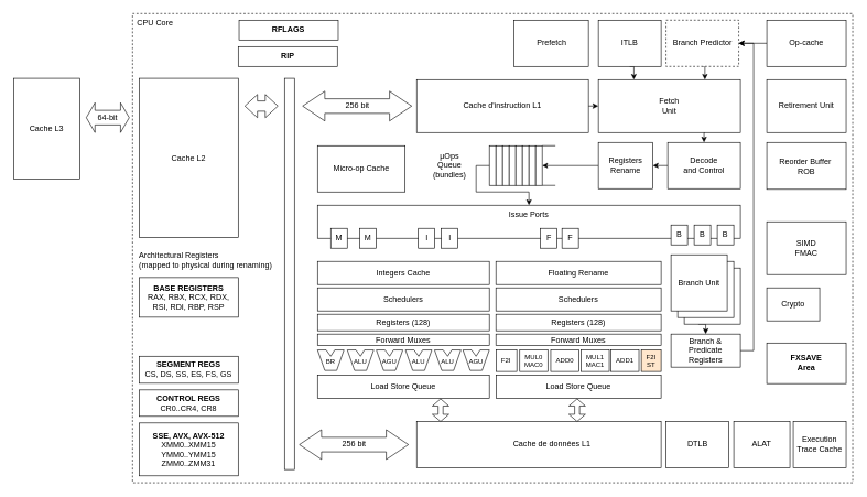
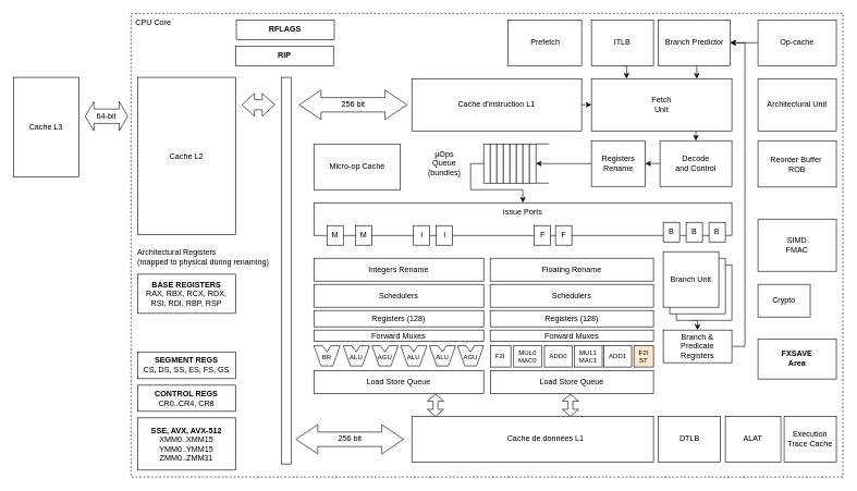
- <mxCell id="20" value="Branch Predictor" style="rounded=0;whiteSpace=wrap;html=1;dashed=1;" parent="1" vertex="1"><mxGeometry x="1007.5" y="30" width="110" height="70" as="geometry" /></mxCell>
+ <mxCell id="20" value="Branch Predictor" style="rounded=0;whiteSpace=wrap;html=1;" parent="1" vertex="1"><mxGeometry x="1007.5" y="30" width="110" height="70" as="geometry" /></mxCell>
- <mxCell id="96" value="Retirement Unit" style="rounded=0;whiteSpace=wrap;html=1;" parent="1" vertex="1"><mxGeometry x="1160" y="120" width="120" height="80" as="geometry" /></mxCell>
+ <mxCell id="96" value="Architectural Unit" style="rounded=0;whiteSpace=wrap;html=1;" parent="1" vertex="1"><mxGeometry x="1160" y="120" width="120" height="80" as="geometry" /></mxCell>
- <mxCell id="58" value="Integers Cache" style="rounded=0;whiteSpace=wrap;html=1;" parent="1" vertex="1"><mxGeometry x="480" y="395" width="260" height="35" as="geometry" /></mxCell>
+ <mxCell id="58" value="Integers Rename" style="rounded=0;whiteSpace=wrap;html=1;" parent="1" vertex="1"><mxGeometry x="480" y="395" width="260" height="35" as="geometry" /></mxCell>
